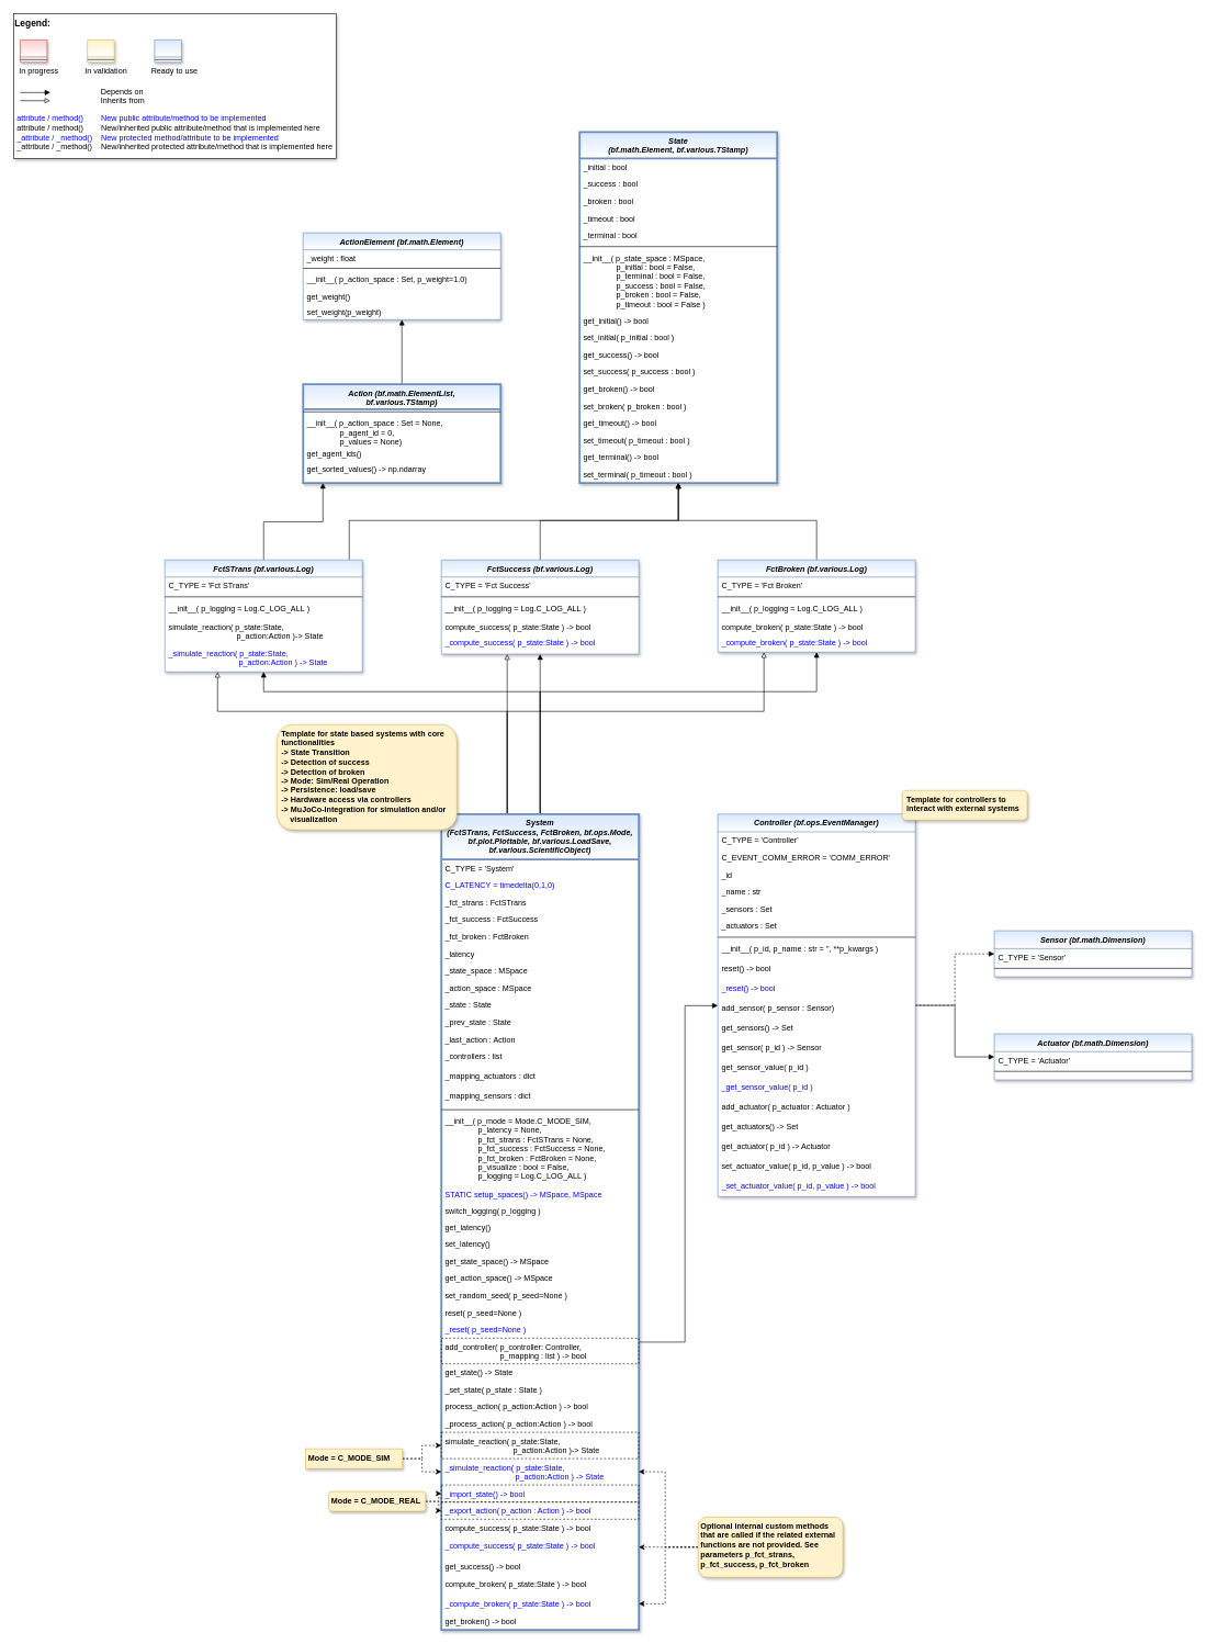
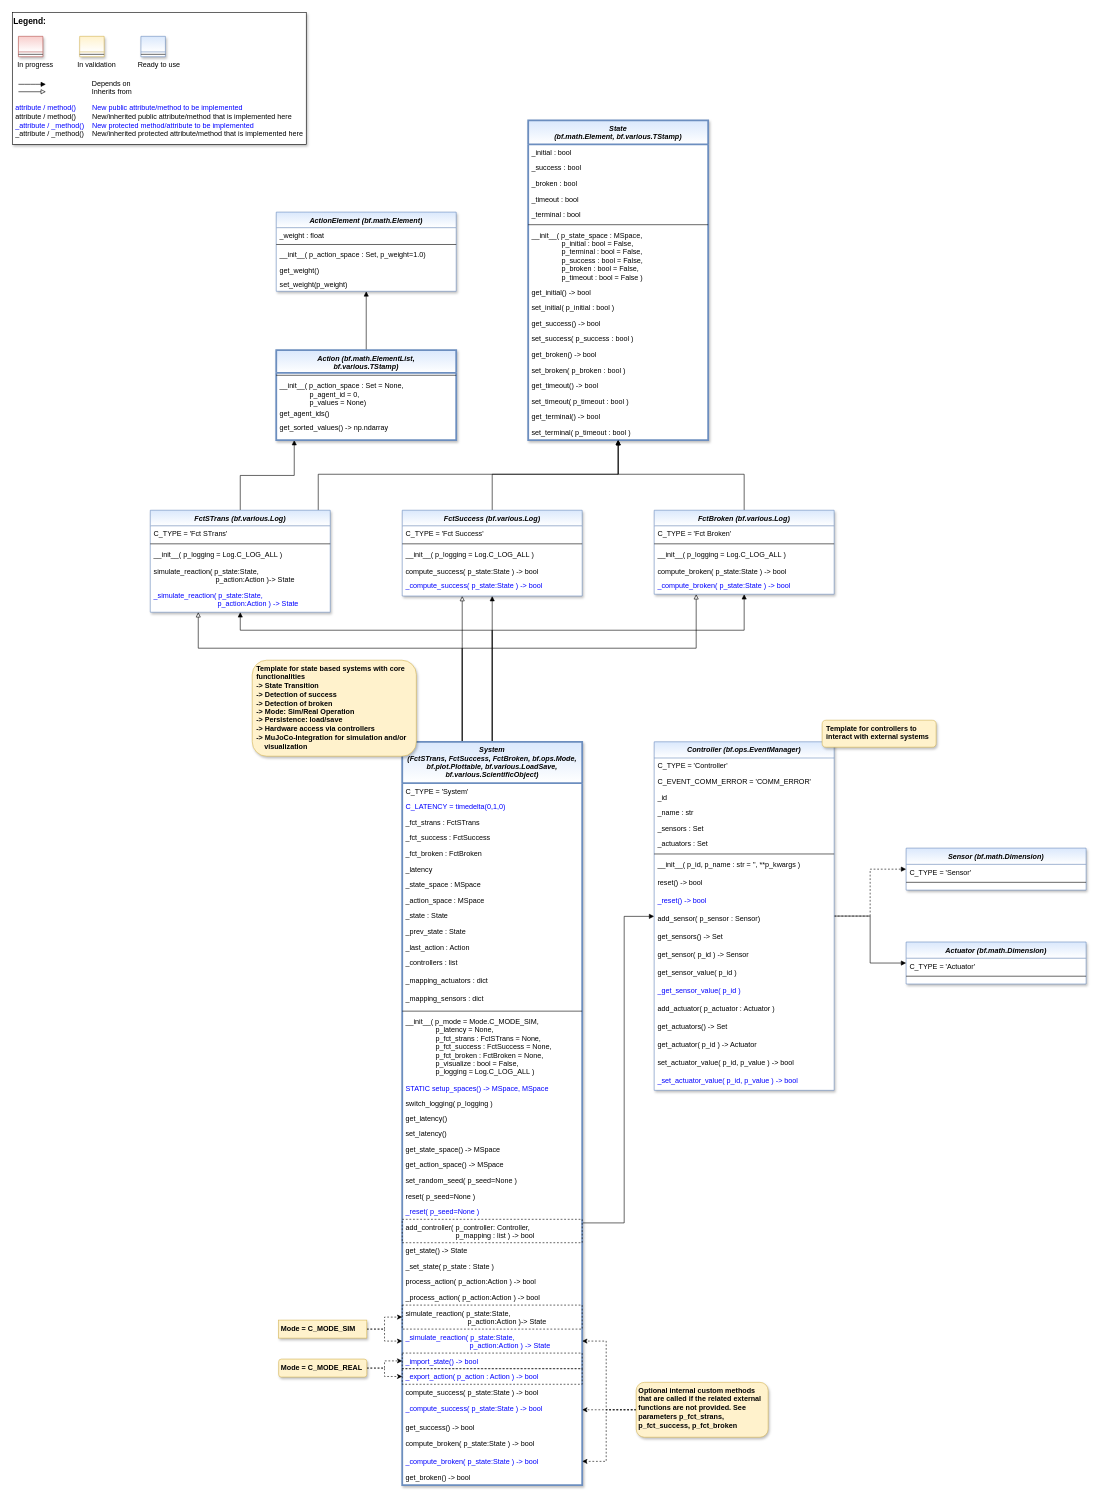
- <mxCell id="103" value="Mode = C_MODE_REAL" style="rounded=1;whiteSpace=wrap;html=1;fillColor=#fff2cc;strokeColor=#d6b656;shadow=1;fontStyle=1;align=left;spacingLeft=2;" parent="1" vertex="1"><mxGeometry x="499" y="2265" width="147" height="30" as="geometry" /></mxCell>
+ <mxCell id="103" value="Mode = C_MODE_REAL" style="rounded=1;whiteSpace=wrap;html=1;fillColor=#fff2cc;strokeColor=#d6b656;shadow=1;fontStyle=1;align=left;spacingLeft=2;" parent="1" vertex="1"><mxGeometry x="464" y="2265" width="147" height="30" as="geometry" /></mxCell>
